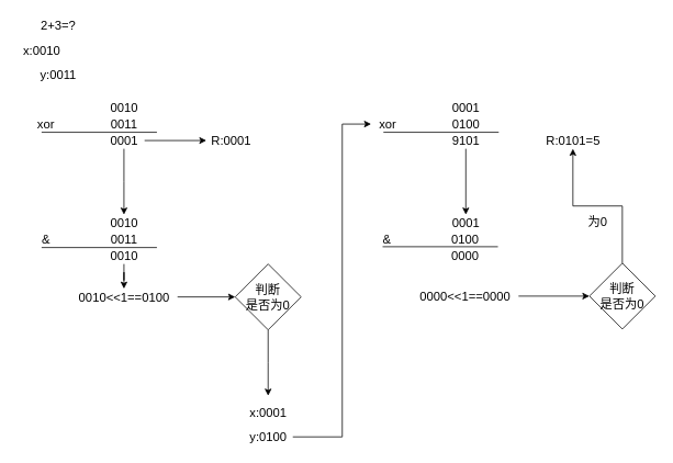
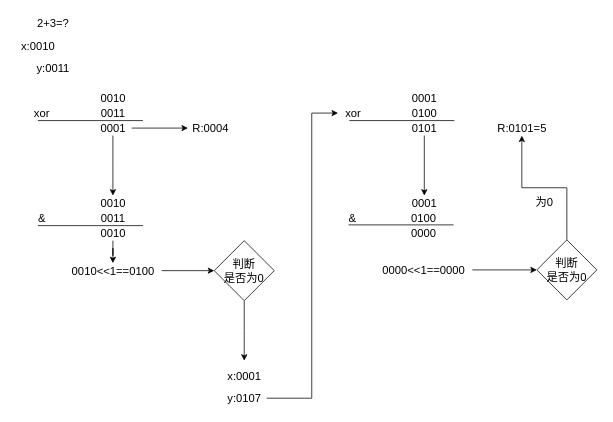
- <mxCell id="12" value="R:0001" style="text;html=1;align=center;verticalAlign=middle;resizable=0;points=[];autosize=1;fontSize=15;" vertex="1" parent="1"><mxGeometry x="250" y="160" width="60" height="20" as="geometry" /></mxCell>
+ <mxCell id="12" value="R:0004" style="text;html=1;align=center;verticalAlign=middle;resizable=0;points=[];autosize=1;fontSize=15;" vertex="1" parent="1"><mxGeometry x="250" y="160" width="60" height="20" as="geometry" /></mxCell>
- <mxCell id="28" value="9101" style="text;html=1;align=center;verticalAlign=middle;resizable=0;points=[];autosize=1;fontSize=15;" vertex="1" parent="1"><mxGeometry x="540" y="160" width="50" height="20" as="geometry" /></mxCell>
+ <mxCell id="28" value="0101" style="text;html=1;align=center;verticalAlign=middle;resizable=0;points=[];autosize=1;fontSize=15;" vertex="1" parent="1"><mxGeometry x="540" y="160" width="50" height="20" as="geometry" /></mxCell>
- <mxCell id="31" value="y:0100" style="text;html=1;align=center;verticalAlign=middle;resizable=0;points=[];autosize=1;fontSize=15;" vertex="1" parent="1"><mxGeometry x="295" y="520" width="60" height="20" as="geometry" /></mxCell>
+ <mxCell id="31" value="y:0107" style="text;html=1;align=center;verticalAlign=middle;resizable=0;points=[];autosize=1;fontSize=15;" vertex="1" parent="1"><mxGeometry x="295" y="520" width="60" height="20" as="geometry" /></mxCell>
